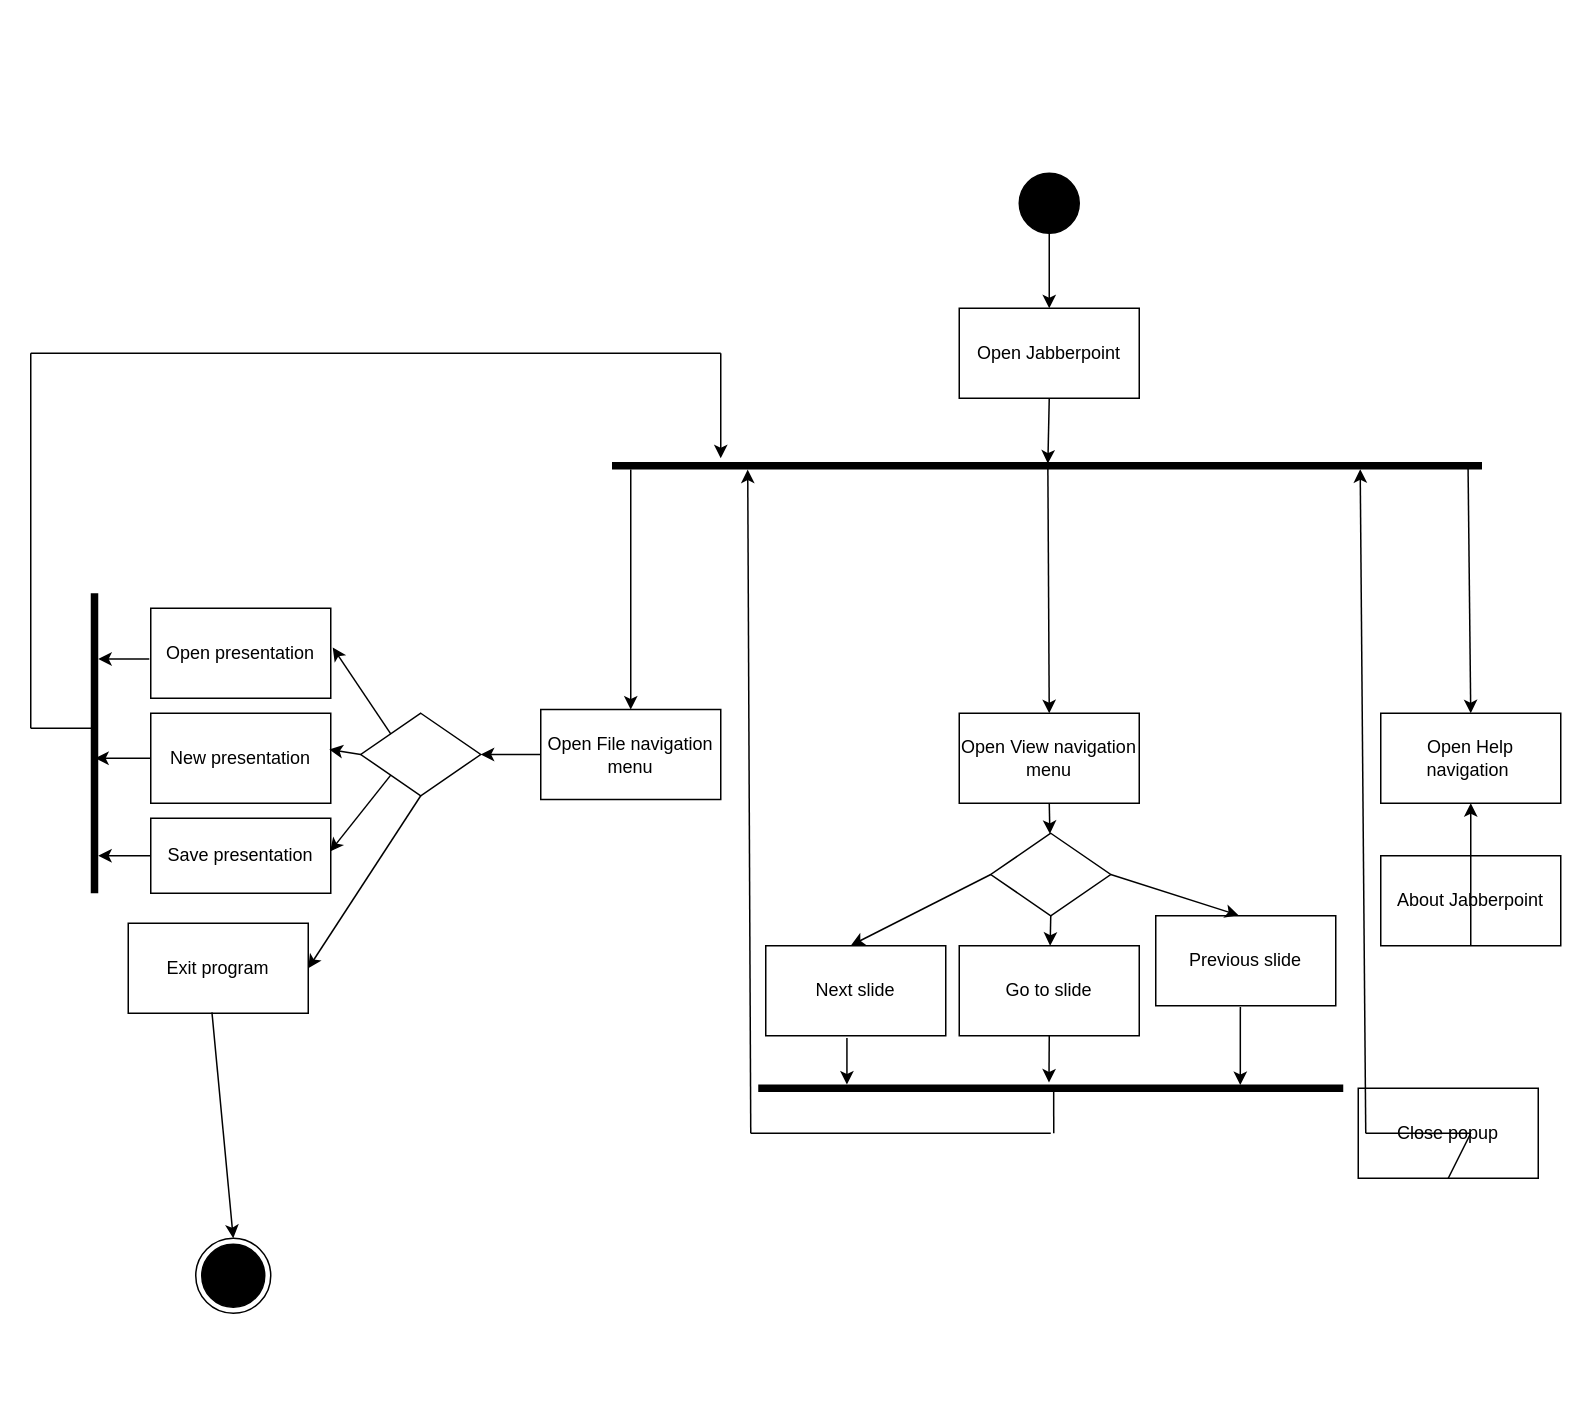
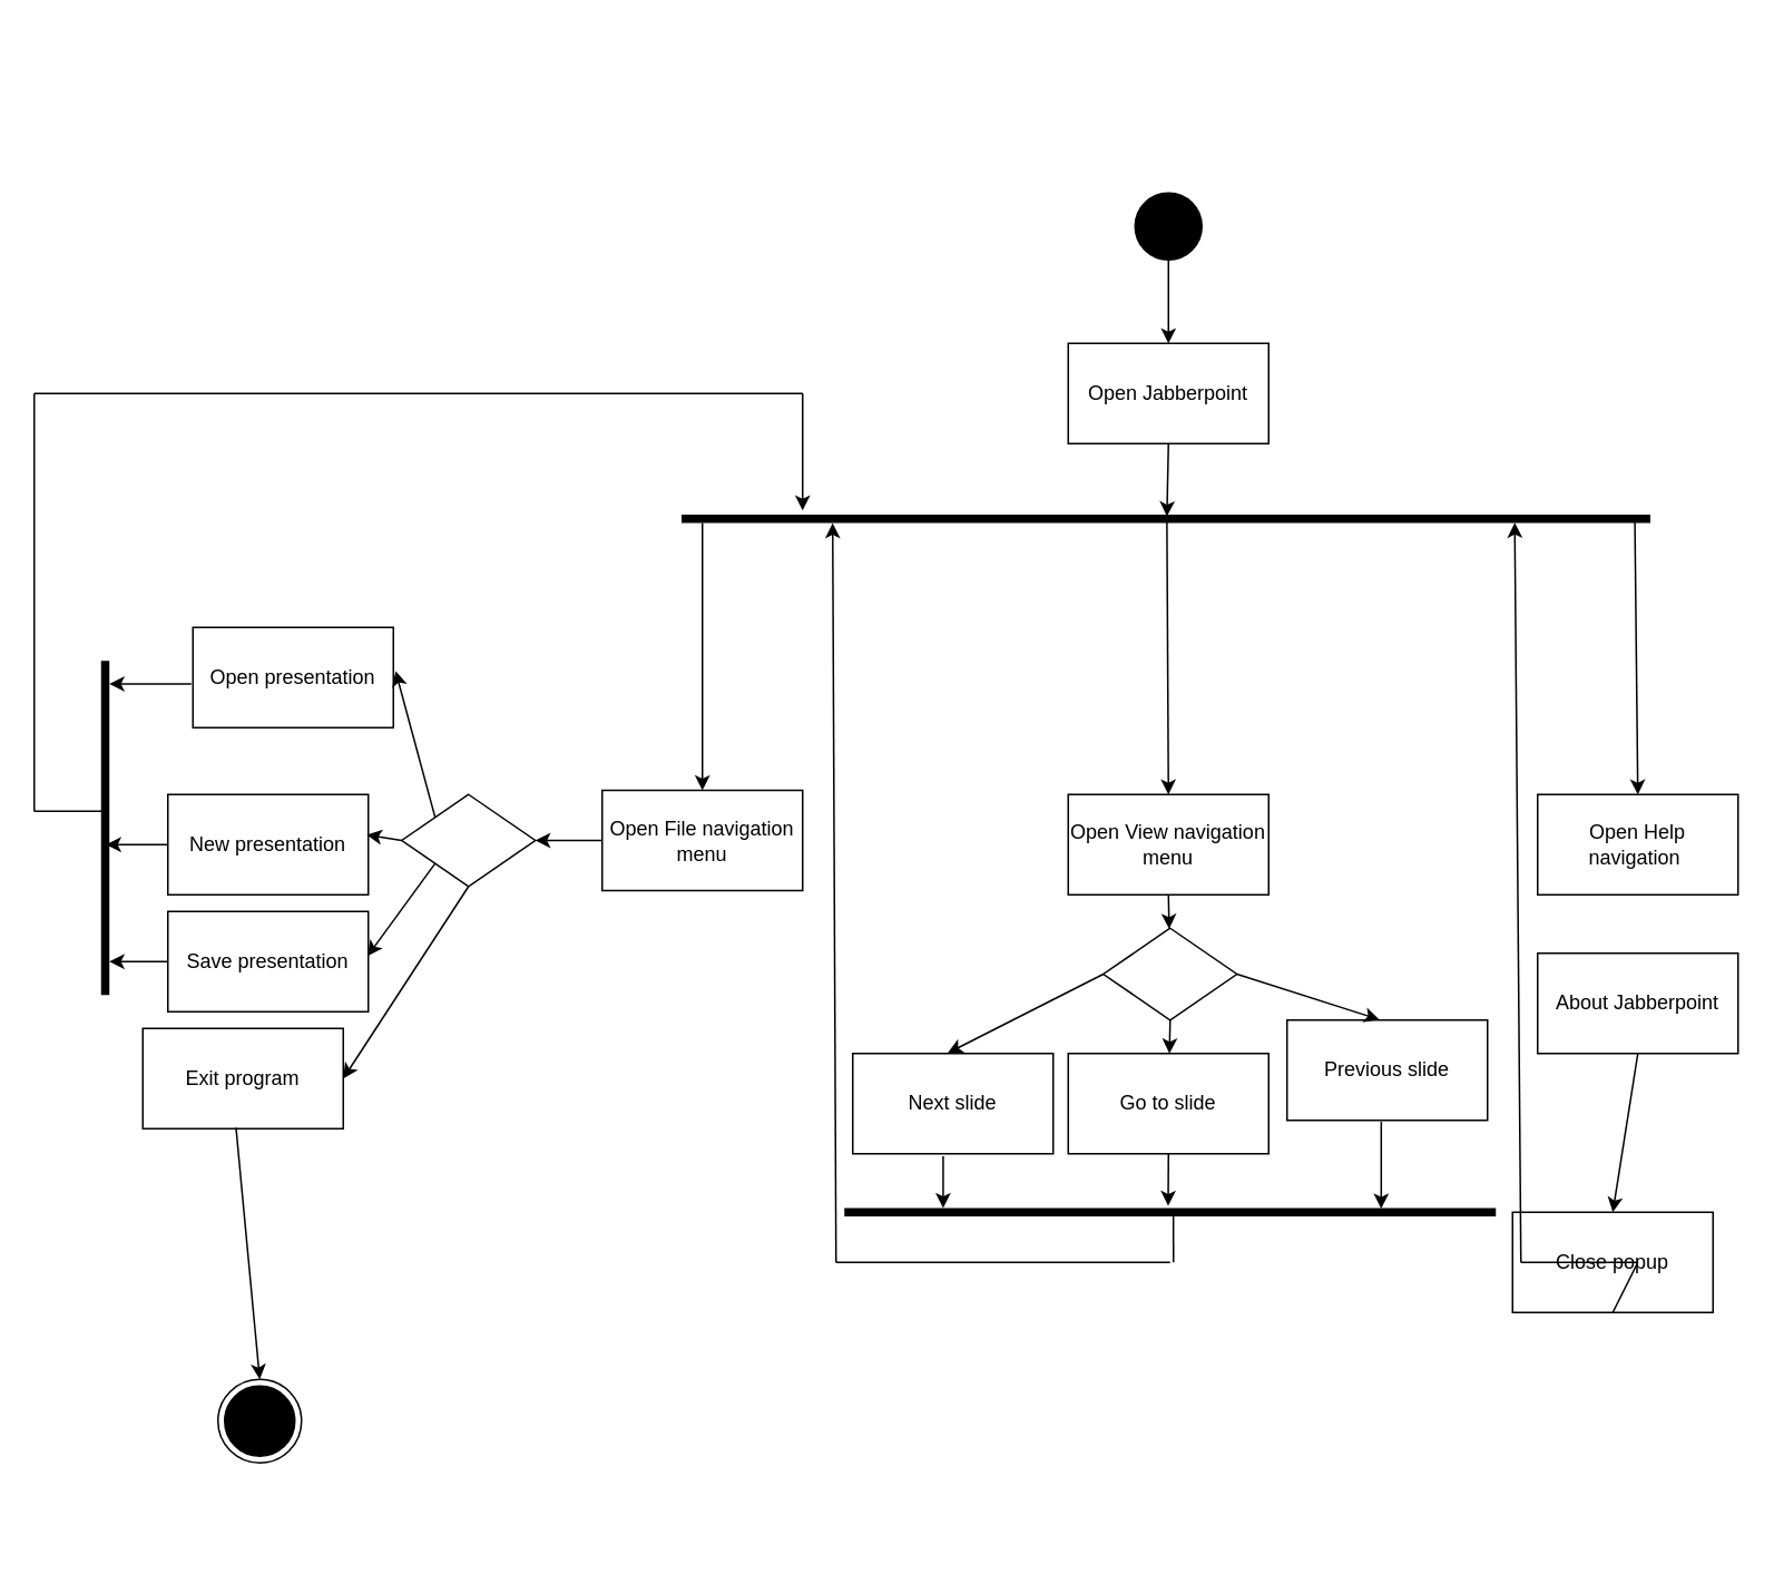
- <mxCell id="16" value="Open presentation" style="rounded=0;whiteSpace=wrap;html=1;fillColor=none;" parent="1" vertex="1"><mxGeometry x="100" y="405" width="120" height="60" as="geometry" /></mxCell>
+ <mxCell id="16" value="Open presentation" style="rounded=0;whiteSpace=wrap;html=1;fillColor=none;" parent="1" vertex="1"><mxGeometry x="115" y="375" width="120" height="60" as="geometry" /></mxCell>
- <mxCell id="19" value="Save presentation" style="rounded=0;whiteSpace=wrap;html=1;fillColor=none;" parent="1" vertex="1"><mxGeometry x="100" y="545" width="120" height="50" as="geometry" /></mxCell>
+ <mxCell id="19" value="Save presentation" style="rounded=0;whiteSpace=wrap;html=1;fillColor=none;" parent="1" vertex="1"><mxGeometry x="100" y="545" width="120" height="60" as="geometry" /></mxCell>
- <mxCell id="52" value="" style="endArrow=classic;html=1;rounded=0;exitX=0.5;exitY=1;exitDx=0;exitDy=0;" parent="1" source="51" target="12" edge="1"><mxGeometry width="50" height="50" relative="1" as="geometry"><mxPoint x="1130" y="725" as="sourcePoint" /><mxPoint x="1180" y="675" as="targetPoint" /></mxGeometry></mxCell>
+ <mxCell id="52" value="" style="endArrow=classic;html=1;rounded=0;exitX=0.5;exitY=1;exitDx=0;exitDy=0;entryX=0.5;entryY=0;entryDx=0;entryDy=0;" parent="1" source="51" target="47" edge="1"><mxGeometry width="50" height="50" relative="1" as="geometry"><mxPoint x="1130" y="725" as="sourcePoint" /><mxPoint x="1180" y="675" as="targetPoint" /></mxGeometry></mxCell>
